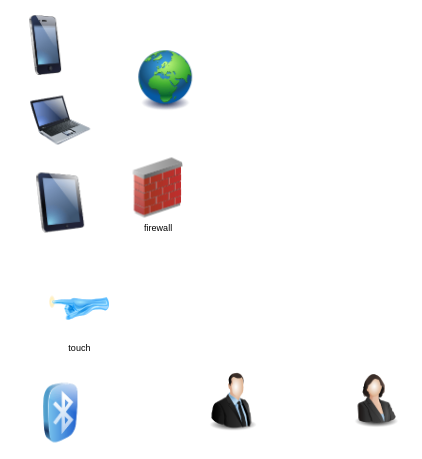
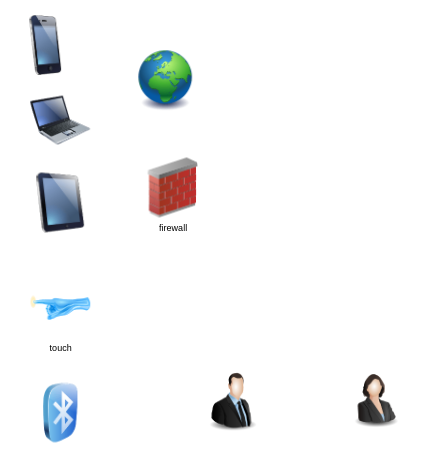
- <mxCell id="3" value="firewall&lt;br&gt;" style="image;html=1;image=img/lib/clip_art/networking/Firewall_02_128x128.png" parent="1" vertex="1"><mxGeometry x="170" y="210" width="80" height="80" as="geometry" /></mxCell>
+ <mxCell id="3" value="firewall&lt;br&gt;" style="image;html=1;image=img/lib/clip_art/networking/Firewall_02_128x128.png" parent="1" vertex="1"><mxGeometry x="190" y="210" width="80" height="80" as="geometry" /></mxCell>
- <mxCell id="2" value="touch" style="image;html=1;image=img/lib/clip_art/computers/Touch_128x128.png" parent="1" vertex="1"><mxGeometry x="65" y="370" width="80" height="80" as="geometry" /></mxCell>
+ <mxCell id="2" value="touch" style="image;html=1;image=img/lib/clip_art/computers/Touch_128x128.png" parent="1" vertex="1"><mxGeometry x="40" y="370" width="80" height="80" as="geometry" /></mxCell>
